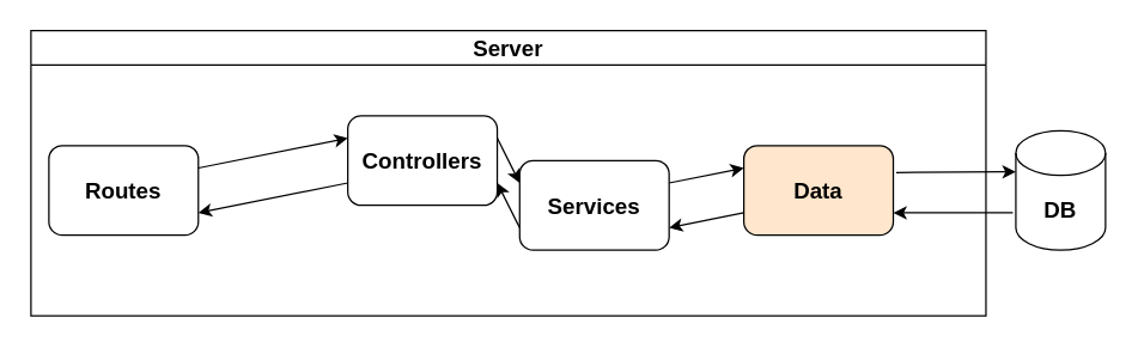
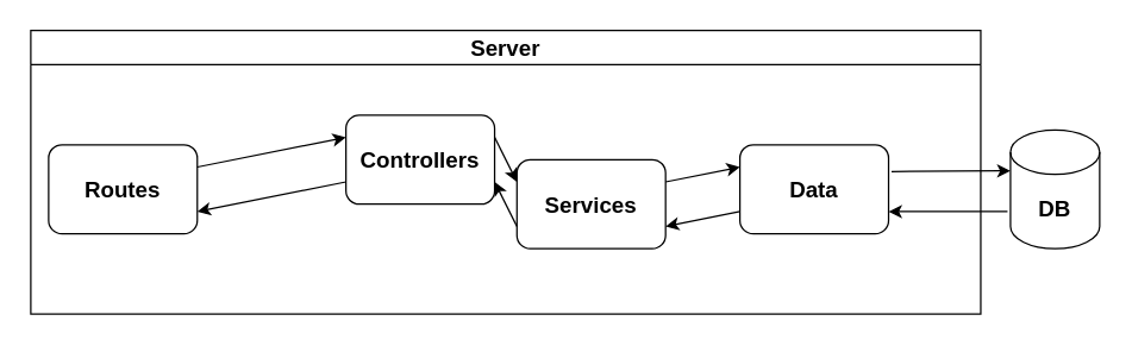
- <mxCell id="6" value="&lt;b&gt;&lt;font style=&quot;font-size: 15px;&quot;&gt;Data&lt;/font&gt;&lt;/b&gt;" style="rounded=1;whiteSpace=wrap;html=1;fillColor=#ffe6cc;" vertex="1" parent="1"><mxGeometry x="497" y="97" width="100" height="60" as="geometry" /></mxCell>
+ <mxCell id="6" value="&lt;b&gt;&lt;font style=&quot;font-size: 15px;&quot;&gt;Data&lt;/font&gt;&lt;/b&gt;" style="rounded=1;whiteSpace=wrap;html=1;" vertex="1" parent="1"><mxGeometry x="497" y="97" width="100" height="60" as="geometry" /></mxCell>
